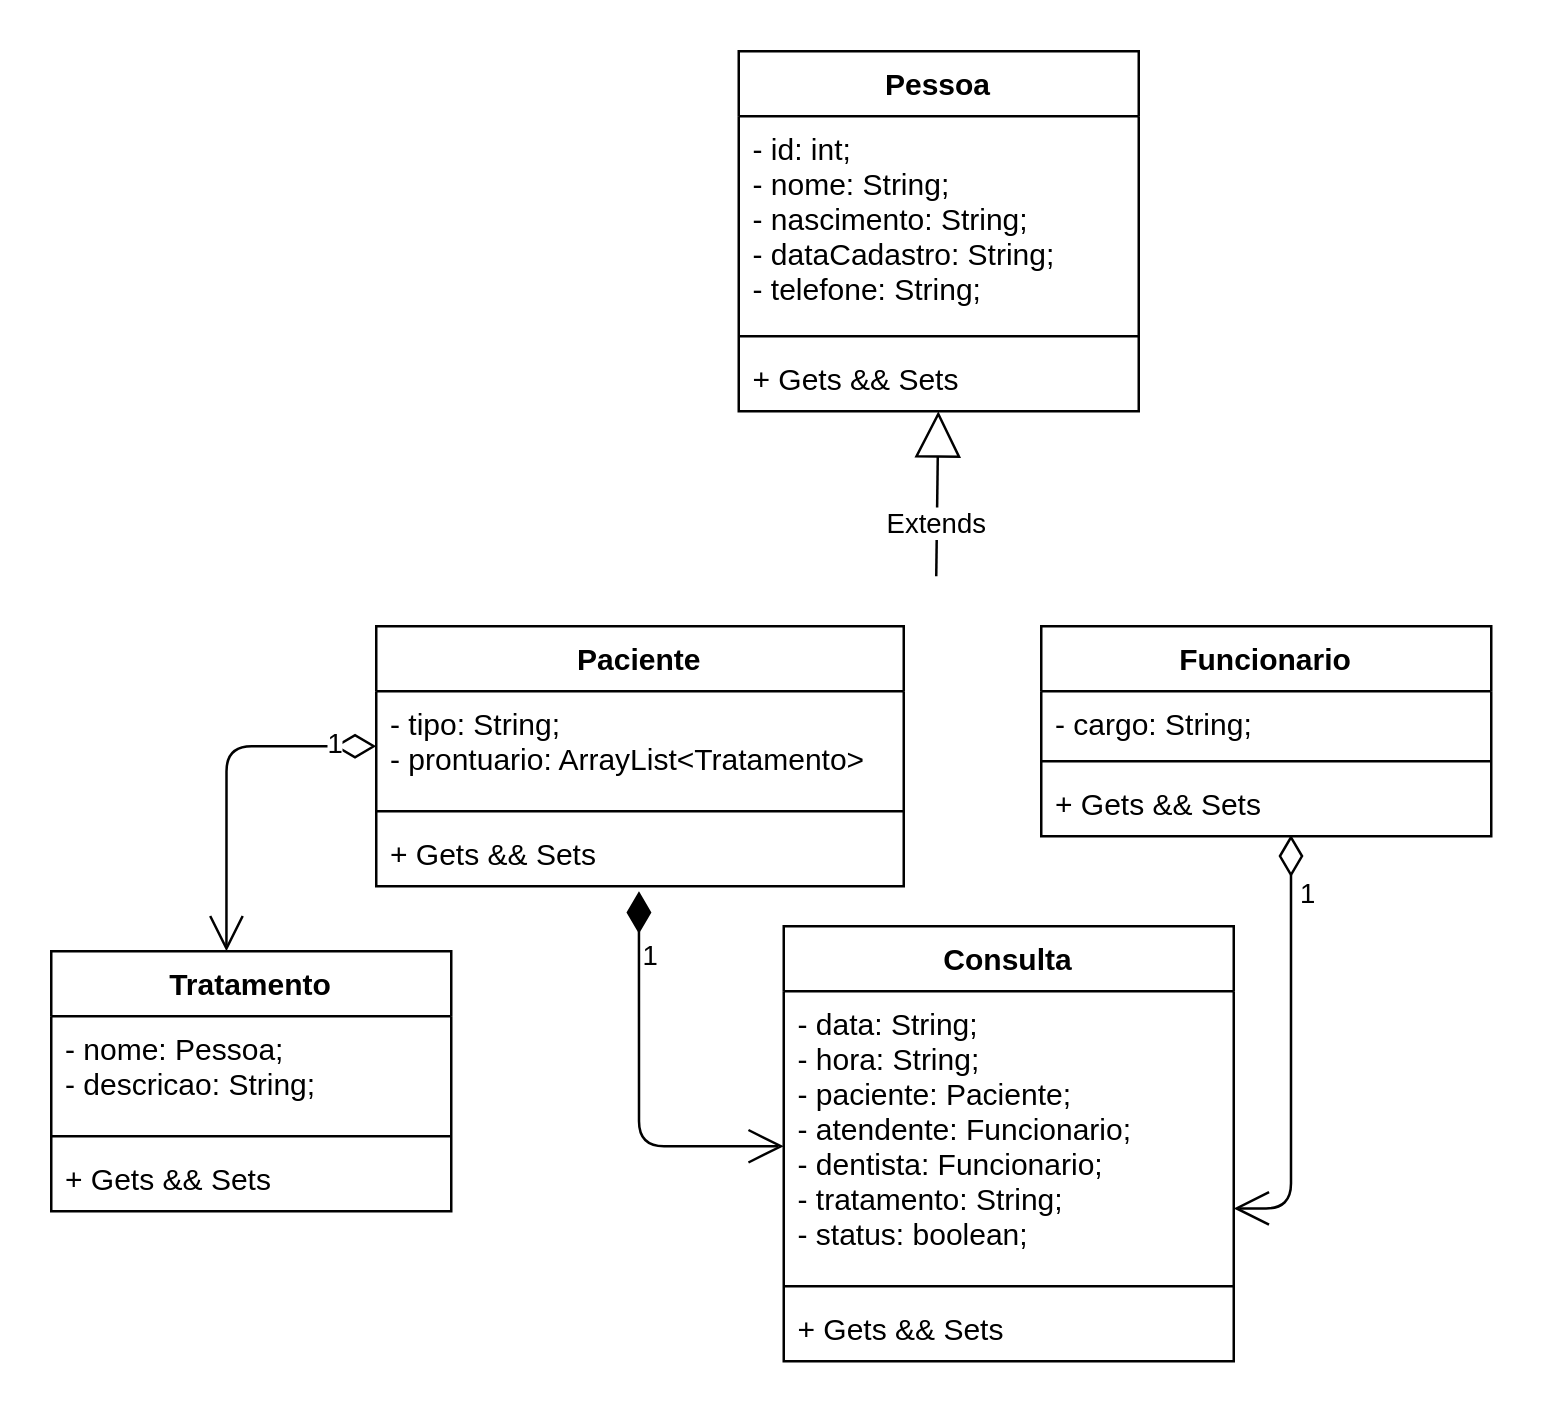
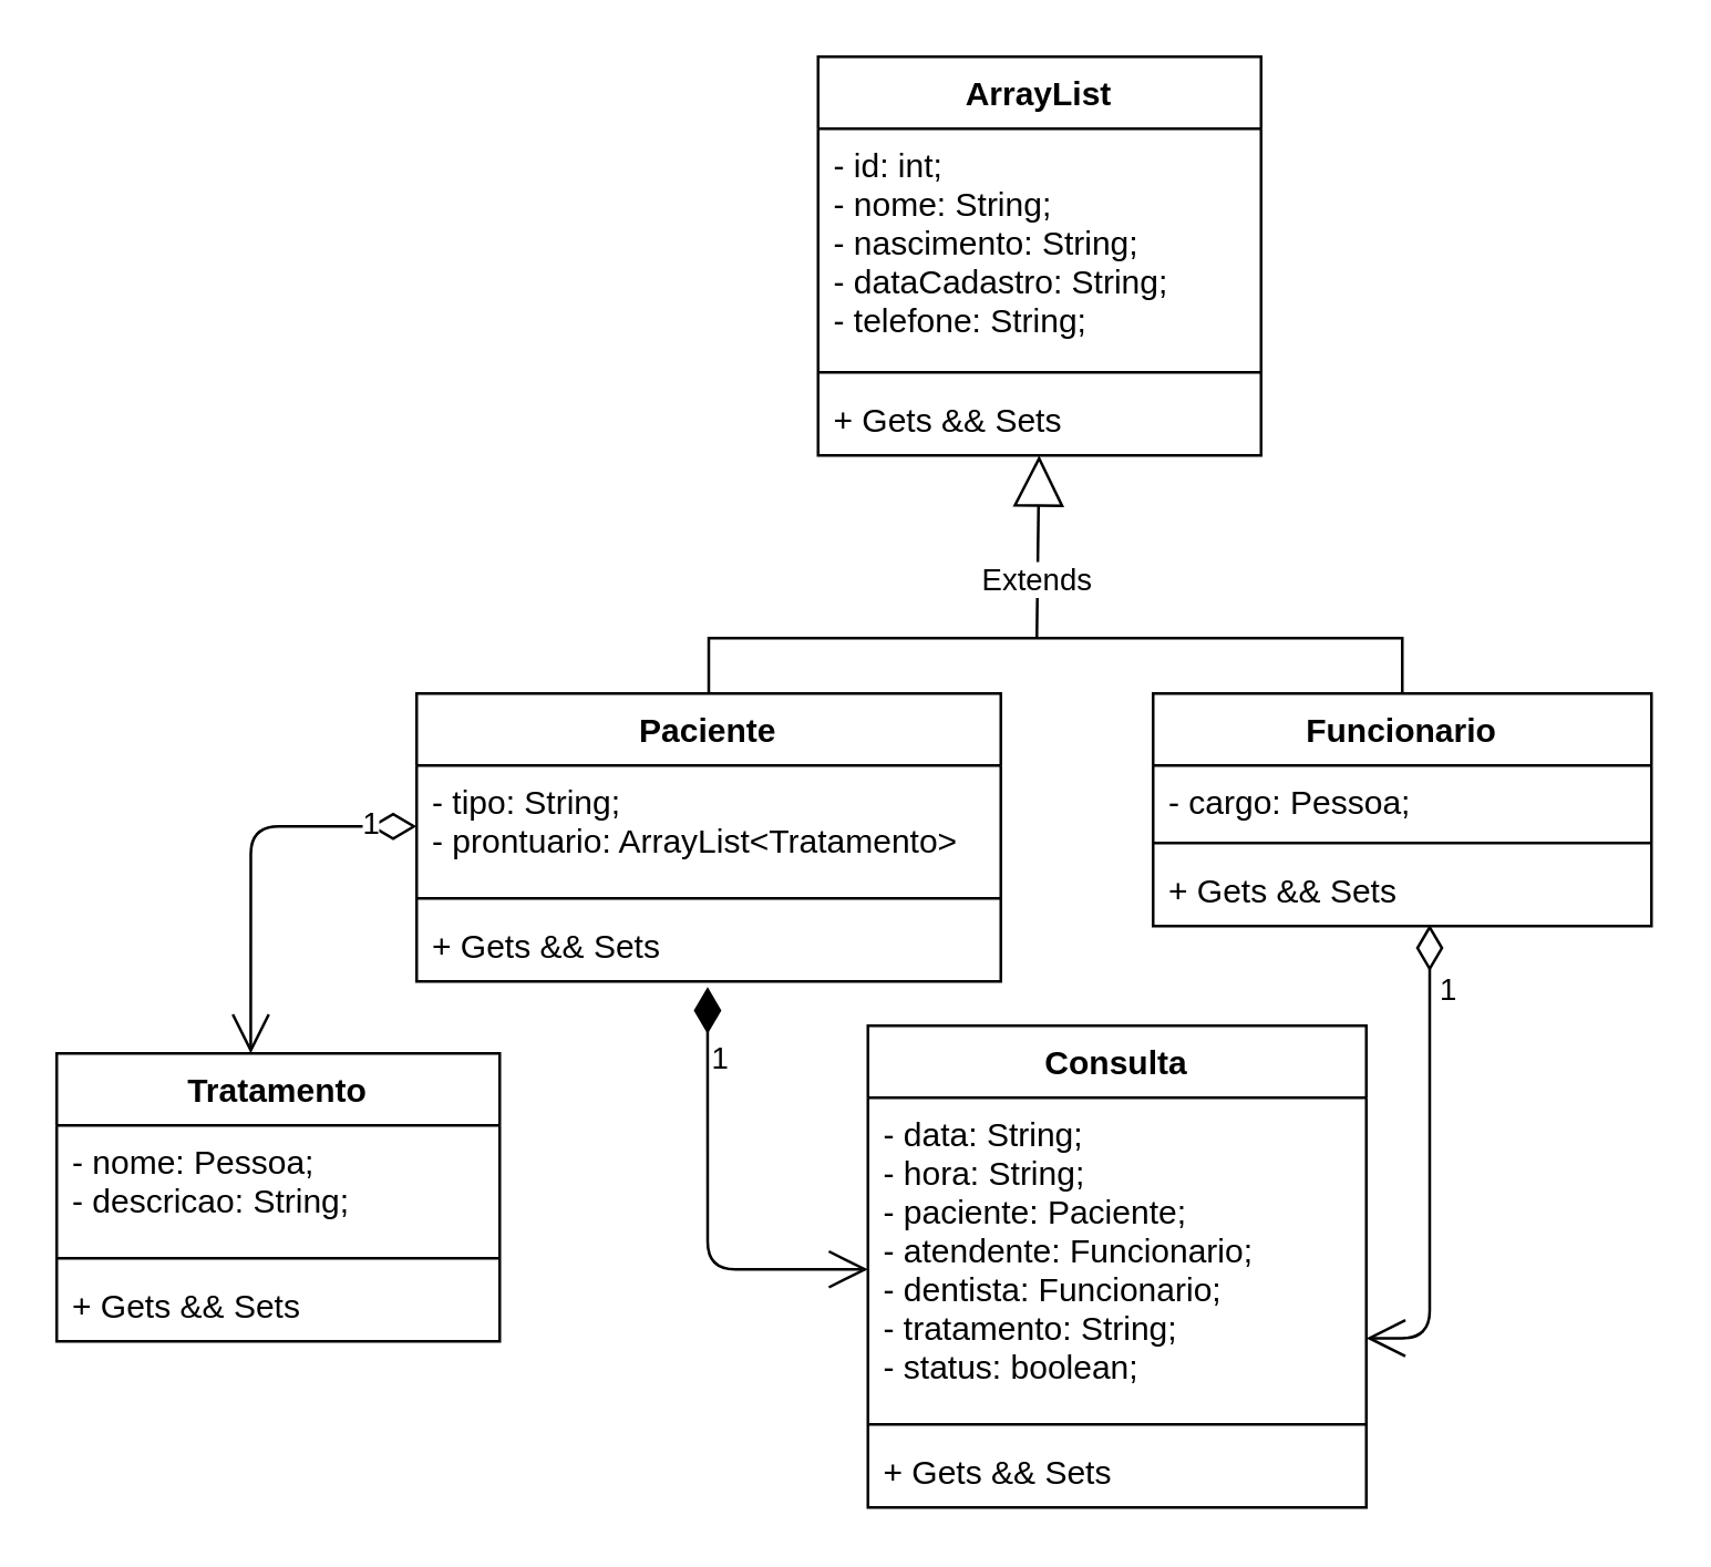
- <mxCell id="14" value="Pessoa" style="swimlane;fontStyle=1;align=center;verticalAlign=top;childLayout=stackLayout;horizontal=1;startSize=26;horizontalStack=0;resizeParent=1;resizeParentMax=0;resizeLast=0;collapsible=1;marginBottom=0;" parent="1" vertex="1"><mxGeometry x="295" y="20" width="160" height="144" as="geometry" /></mxCell>
+ <mxCell id="14" value="ArrayList" style="swimlane;fontStyle=1;align=center;verticalAlign=top;childLayout=stackLayout;horizontal=1;startSize=26;horizontalStack=0;resizeParent=1;resizeParentMax=0;resizeLast=0;collapsible=1;marginBottom=0;" parent="1" vertex="1"><mxGeometry x="295" y="20" width="160" height="144" as="geometry" /></mxCell>
+ <mxCell id="2" style="edgeStyle=orthogonalEdgeStyle;rounded=0;orthogonalLoop=1;jettySize=auto;html=1;exitX=0.5;exitY=0;exitDx=0;exitDy=0;entryX=0.5;entryY=0;entryDx=0;entryDy=0;endArrow=none;endFill=0;" parent="1" source="6" target="10" edge="1"><mxGeometry relative="1" as="geometry" /></mxCell>
- <mxCell id="11" value="- cargo: String;" style="text;strokeColor=none;fillColor=none;align=left;verticalAlign=top;spacingLeft=4;spacingRight=4;overflow=hidden;rotatable=0;points=[[0,0.5],[1,0.5]];portConstraint=eastwest;" parent="10" vertex="1"><mxGeometry y="26" width="180" height="24" as="geometry" /></mxCell>
+ <mxCell id="11" value="- cargo: Pessoa;" style="text;strokeColor=none;fillColor=none;align=left;verticalAlign=top;spacingLeft=4;spacingRight=4;overflow=hidden;rotatable=0;points=[[0,0.5],[1,0.5]];portConstraint=eastwest;" parent="10" vertex="1"><mxGeometry y="26" width="180" height="24" as="geometry" /></mxCell>
